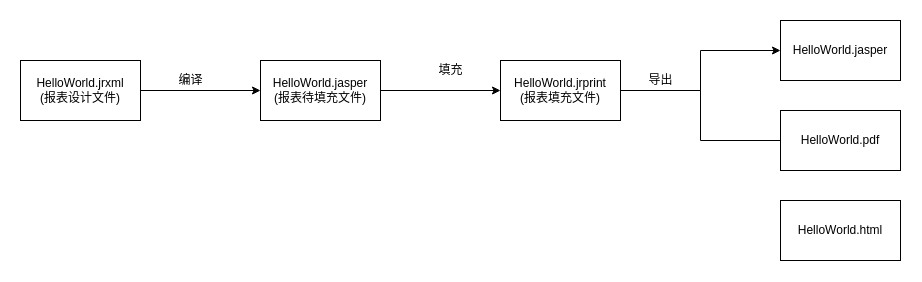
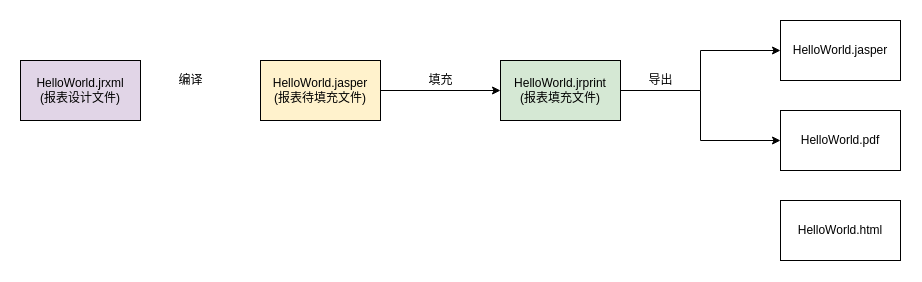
- <mxCell id="10" value="填充" style="text;html=1;align=center;verticalAlign=middle;resizable=0;points=[];autosize=1;" vertex="1" parent="1"><mxGeometry x="430" y="60" width="40" height="20" as="geometry" /></mxCell>
+ <mxCell id="10" value="填充" style="text;html=1;align=center;verticalAlign=middle;resizable=0;points=[];autosize=1;" vertex="1" parent="1"><mxGeometry x="420" y="70" width="40" height="20" as="geometry" /></mxCell>
- <mxCell id="3" value="HelloWorld.jrxml&lt;br&gt;(报表设计文件)" style="rounded=0;whiteSpace=wrap;html=1;" vertex="1" parent="1"><mxGeometry x="20" y="60" width="120" height="60" as="geometry" /></mxCell>
+ <mxCell id="3" value="HelloWorld.jrxml&lt;br&gt;(报表设计文件)" style="rounded=0;whiteSpace=wrap;html=1;fillColor=#e1d5e7;" vertex="1" parent="1"><mxGeometry x="20" y="60" width="120" height="60" as="geometry" /></mxCell>
- <mxCell id="2" value="" style="edgeStyle=orthogonalEdgeStyle;rounded=0;orthogonalLoop=1;jettySize=auto;html=1;" edge="1" parent="1" source="3" target="5"><mxGeometry relative="1" as="geometry" /></mxCell>
- <mxCell id="5" value="HelloWorld.jasper&lt;br&gt;(报表待填充文件)" style="rounded=0;whiteSpace=wrap;html=1;" vertex="1" parent="1"><mxGeometry x="260" y="60" width="120" height="60" as="geometry" /></mxCell>
+ <mxCell id="5" value="HelloWorld.jasper&lt;br&gt;(报表待填充文件)" style="rounded=0;whiteSpace=wrap;html=1;fillColor=#fff2cc;" vertex="1" parent="1"><mxGeometry x="260" y="60" width="120" height="60" as="geometry" /></mxCell>
- <mxCell id="8" value="HelloWorld.jrprint&lt;br&gt;(报表填充文件)" style="rounded=0;whiteSpace=wrap;html=1;" vertex="1" parent="1"><mxGeometry x="500" y="60" width="120" height="60" as="geometry" /></mxCell>
+ <mxCell id="8" value="HelloWorld.jrprint&lt;br&gt;(报表填充文件)" style="rounded=0;whiteSpace=wrap;html=1;fillColor=#d5e8d4;" vertex="1" parent="1"><mxGeometry x="500" y="60" width="120" height="60" as="geometry" /></mxCell>
- <mxCell id="7" value="" style="edgeStyle=orthogonalEdgeStyle;rounded=0;orthogonalLoop=1;jettySize=auto;html=1;entryX=0;entryY=0.5;entryDx=0;entryDy=0;endArrow=none;" edge="1" parent="1" source="8" target="12"><mxGeometry relative="1" as="geometry"><mxPoint x="560" y="-20" as="targetPoint" /></mxGeometry></mxCell>
+ <mxCell id="7" value="" style="edgeStyle=orthogonalEdgeStyle;rounded=0;orthogonalLoop=1;jettySize=auto;html=1;entryX=0;entryY=0.5;entryDx=0;entryDy=0;" edge="1" parent="1" source="8" target="12"><mxGeometry relative="1" as="geometry"><mxPoint x="560" y="-20" as="targetPoint" /></mxGeometry></mxCell>
